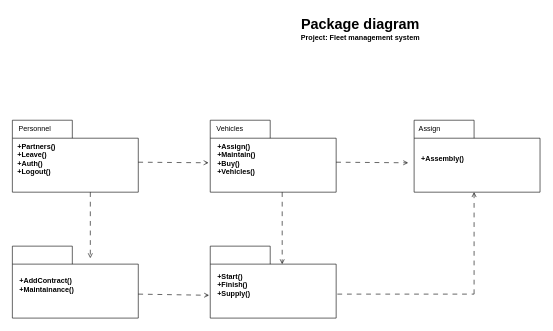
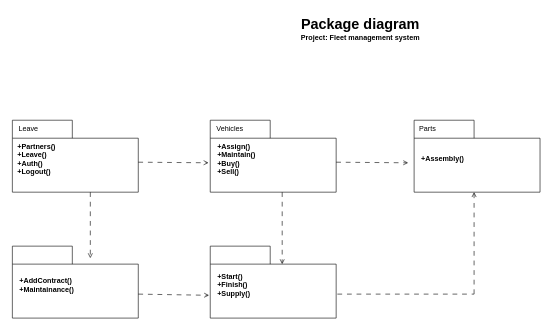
- <mxCell id="9" value="&amp;nbsp; Personnel" style="text;html=1;strokeColor=none;fillColor=none;align=left;verticalAlign=middle;whiteSpace=wrap;rounded=0;" vertex="1" parent="1"><mxGeometry x="22" y="200" width="90" height="30" as="geometry" /></mxCell>
+ <mxCell id="9" value="&amp;nbsp; Leave" style="text;html=1;strokeColor=none;fillColor=none;align=left;verticalAlign=middle;whiteSpace=wrap;rounded=0;" vertex="1" parent="1"><mxGeometry x="22" y="200" width="90" height="30" as="geometry" /></mxCell>
- <mxCell id="11" value="&amp;nbsp; Assign" style="text;html=1;strokeColor=none;fillColor=none;align=left;verticalAlign=middle;whiteSpace=wrap;rounded=0;" vertex="1" parent="1"><mxGeometry x="690" y="200" width="90" height="30" as="geometry" /></mxCell>
+ <mxCell id="11" value="&amp;nbsp; Parts" style="text;html=1;strokeColor=none;fillColor=none;align=left;verticalAlign=middle;whiteSpace=wrap;rounded=0;" vertex="1" parent="1"><mxGeometry x="690" y="200" width="90" height="30" as="geometry" /></mxCell>
- <mxCell id="5" value="&lt;div style=&quot;&quot;&gt;&lt;span style=&quot;background-color: initial;&quot;&gt;&amp;nbsp; &amp;nbsp;+Assign()&lt;/span&gt;&lt;/div&gt;&lt;div style=&quot;&quot;&gt;&lt;span style=&quot;background-color: initial;&quot;&gt;&amp;nbsp; &amp;nbsp;+Maintain()&lt;/span&gt;&lt;/div&gt;&lt;div style=&quot;&quot;&gt;&lt;span style=&quot;background-color: initial;&quot;&gt;&amp;nbsp; &amp;nbsp;+Buy()&lt;/span&gt;&lt;/div&gt;&lt;div style=&quot;&quot;&gt;&lt;span style=&quot;background-color: initial;&quot;&gt;&amp;nbsp; &amp;nbsp;+Vehicles()&lt;/span&gt;&lt;/div&gt;" style="shape=folder;fontStyle=1;spacingTop=10;tabWidth=100;tabHeight=30;tabPosition=left;html=1;whiteSpace=wrap;align=left;" vertex="1" parent="1"><mxGeometry x="350" y="200" width="210" height="120" as="geometry" /></mxCell>
+ <mxCell id="5" value="&lt;div style=&quot;&quot;&gt;&lt;span style=&quot;background-color: initial;&quot;&gt;&amp;nbsp; &amp;nbsp;+Assign()&lt;/span&gt;&lt;/div&gt;&lt;div style=&quot;&quot;&gt;&lt;span style=&quot;background-color: initial;&quot;&gt;&amp;nbsp; &amp;nbsp;+Maintain()&lt;/span&gt;&lt;/div&gt;&lt;div style=&quot;&quot;&gt;&lt;span style=&quot;background-color: initial;&quot;&gt;&amp;nbsp; &amp;nbsp;+Buy()&lt;/span&gt;&lt;/div&gt;&lt;div style=&quot;&quot;&gt;&lt;span style=&quot;background-color: initial;&quot;&gt;&amp;nbsp; &amp;nbsp;+Sell()&lt;/span&gt;&lt;/div&gt;" style="shape=folder;fontStyle=1;spacingTop=10;tabWidth=100;tabHeight=30;tabPosition=left;html=1;whiteSpace=wrap;align=left;" vertex="1" parent="1"><mxGeometry x="350" y="200" width="210" height="120" as="geometry" /></mxCell>
